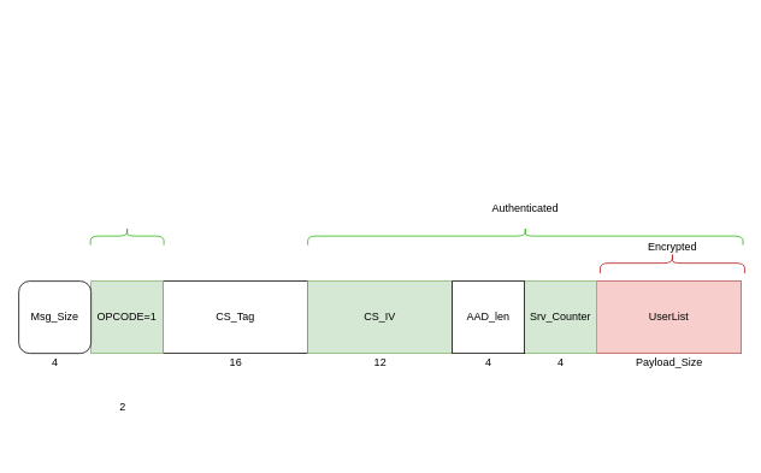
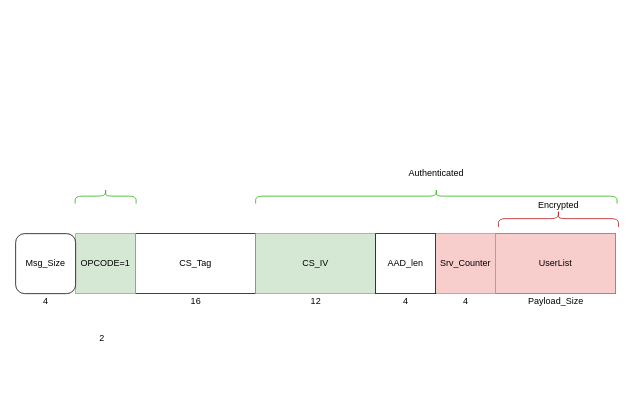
- <mxCell id="11" value="Srv_Counter" style="rounded=0;whiteSpace=wrap;html=1;fillColor=#d5e8d4;strokeColor=#82b366;" parent="1" vertex="1"><mxGeometry x="580" y="311" width="80" height="80" as="geometry" /></mxCell>
+ <mxCell id="11" value="Srv_Counter" style="rounded=0;whiteSpace=wrap;html=1;fillColor=#f8cecc;strokeColor=#82b366;" parent="1" vertex="1"><mxGeometry x="580" y="311" width="80" height="80" as="geometry" /></mxCell>
